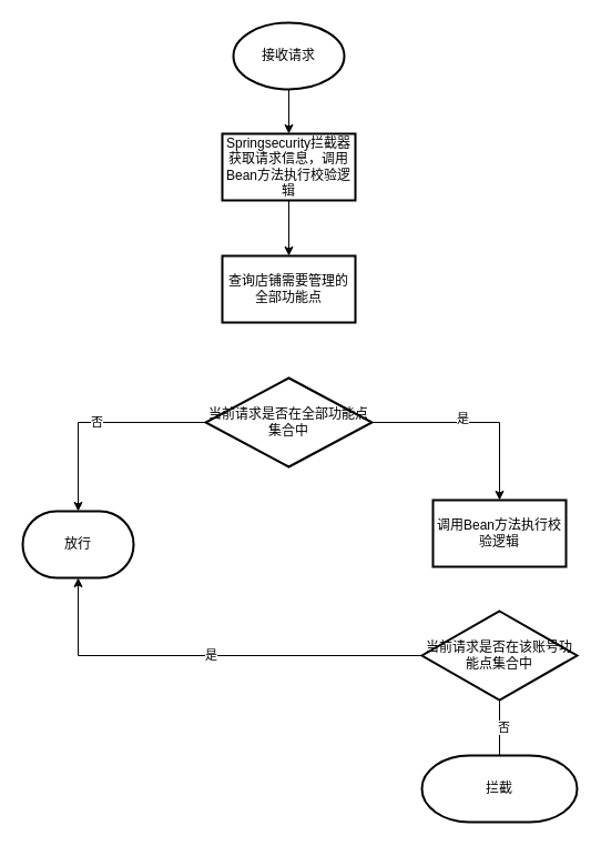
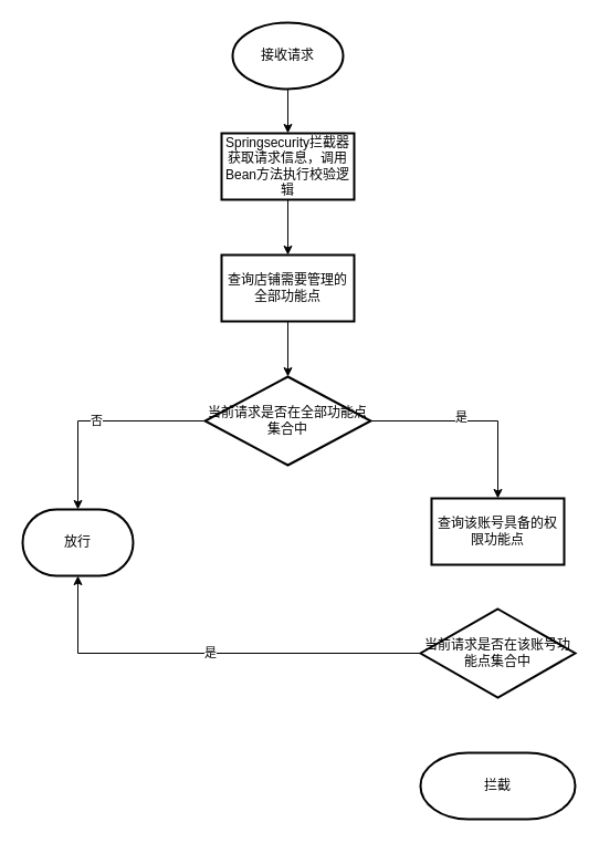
+ <mxCell id="2" value="" style="edgeStyle=orthogonalEdgeStyle;rounded=0;orthogonalLoop=1;jettySize=auto;html=1;" parent="1" source="3" target="7" edge="1"><mxGeometry relative="1" as="geometry" /></mxCell>
- <mxCell id="8" value="调用Bean方法执行校验逻辑" style="whiteSpace=wrap;html=1;strokeWidth=2;" parent="1" vertex="1"><mxGeometry x="390" y="450" width="120" height="60" as="geometry" /></mxCell>
+ <mxCell id="8" value="查询该账号具备的权限功能点" style="whiteSpace=wrap;html=1;strokeWidth=2;" parent="1" vertex="1"><mxGeometry x="390" y="450" width="120" height="60" as="geometry" /></mxCell>
- <mxCell id="17" value="" style="edgeStyle=orthogonalEdgeStyle;rounded=0;orthogonalLoop=1;jettySize=auto;html=1;endArrow=none;" edge="1" parent="1" source="10" target="16"><mxGeometry relative="1" as="geometry"><mxPoint x="260" y="840" as="targetPoint" /><mxPoint x="260" y="675" as="sourcePoint" /></mxGeometry></mxCell>
- <mxCell id="18" value="否" style="edgeLabel;html=1;align=center;verticalAlign=middle;resizable=0;points=[];" vertex="1" connectable="0" parent="17"><mxGeometry x="-0.055" y="3" relative="1" as="geometry"><mxPoint as="offset" /></mxGeometry></mxCell>
